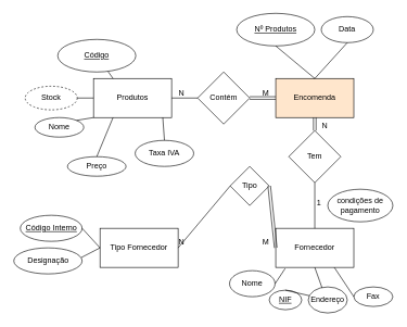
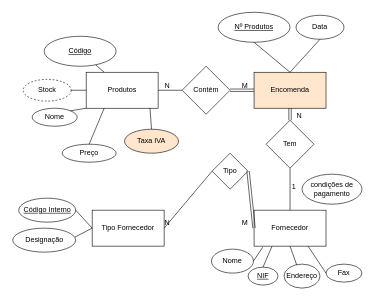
- <mxCell id="6" value="&lt;u&gt;Código&lt;/u&gt;" style="ellipse;whiteSpace=wrap;html=1;" parent="1" vertex="1"><mxGeometry x="88" y="60" width="120" height="50" as="geometry" /></mxCell>
+ <mxCell id="6" value="&lt;u&gt;Código&lt;/u&gt;" style="ellipse;whiteSpace=wrap;html=1;" parent="1" vertex="1"><mxGeometry x="73" y="60" width="120" height="50" as="geometry" /></mxCell>
- <mxCell id="9" value="Taxa IVA" style="ellipse;whiteSpace=wrap;html=1;" parent="1" vertex="1"><mxGeometry x="207" y="215" width="90" height="40" as="geometry" /></mxCell>
+ <mxCell id="9" value="Taxa IVA" style="ellipse;whiteSpace=wrap;html=1;fillColor=#ffe6cc;" parent="1" vertex="1"><mxGeometry x="207" y="215" width="90" height="40" as="geometry" /></mxCell>
- <mxCell id="27" value="" style="endArrow=none;html=1;rounded=0;exitX=0.5;exitY=0;exitDx=0;exitDy=0;" parent="1" source="21" target="22" edge="1"><mxGeometry width="50" height="50" relative="1" as="geometry"><mxPoint x="384" y="445" as="sourcePoint" /><mxPoint x="433" y="415" as="targetPoint" /></mxGeometry></mxCell>
+ <mxCell id="27" value="" style="endArrow=none;html=1;rounded=0;exitX=0.5;exitY=0;exitDx=0;exitDy=0;entryX=0.25;entryY=1;entryDx=0;entryDy=0;" parent="1" source="21" target="4" edge="1"><mxGeometry width="50" height="50" relative="1" as="geometry"><mxPoint x="384" y="445" as="sourcePoint" /><mxPoint x="433" y="415" as="targetPoint" /></mxGeometry></mxCell>
